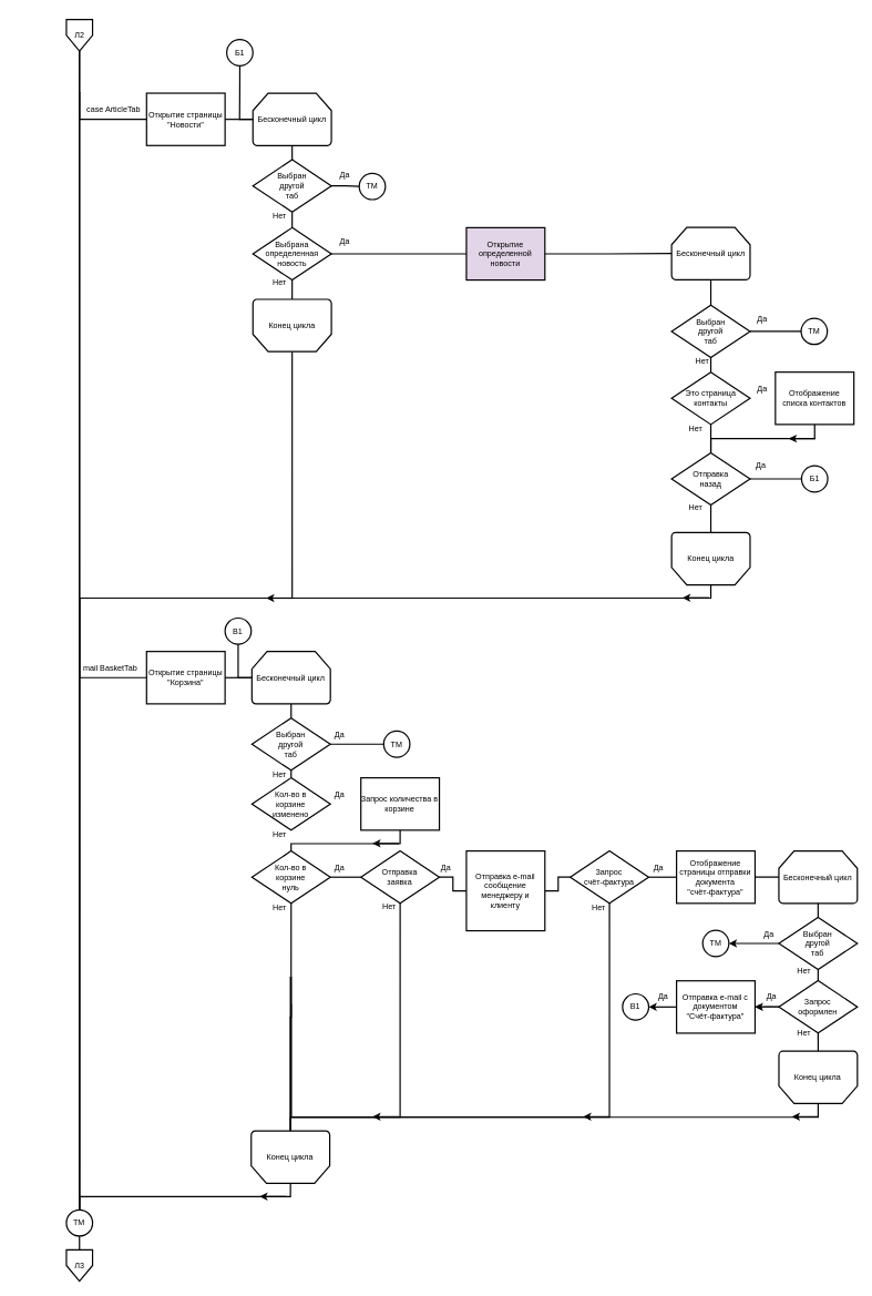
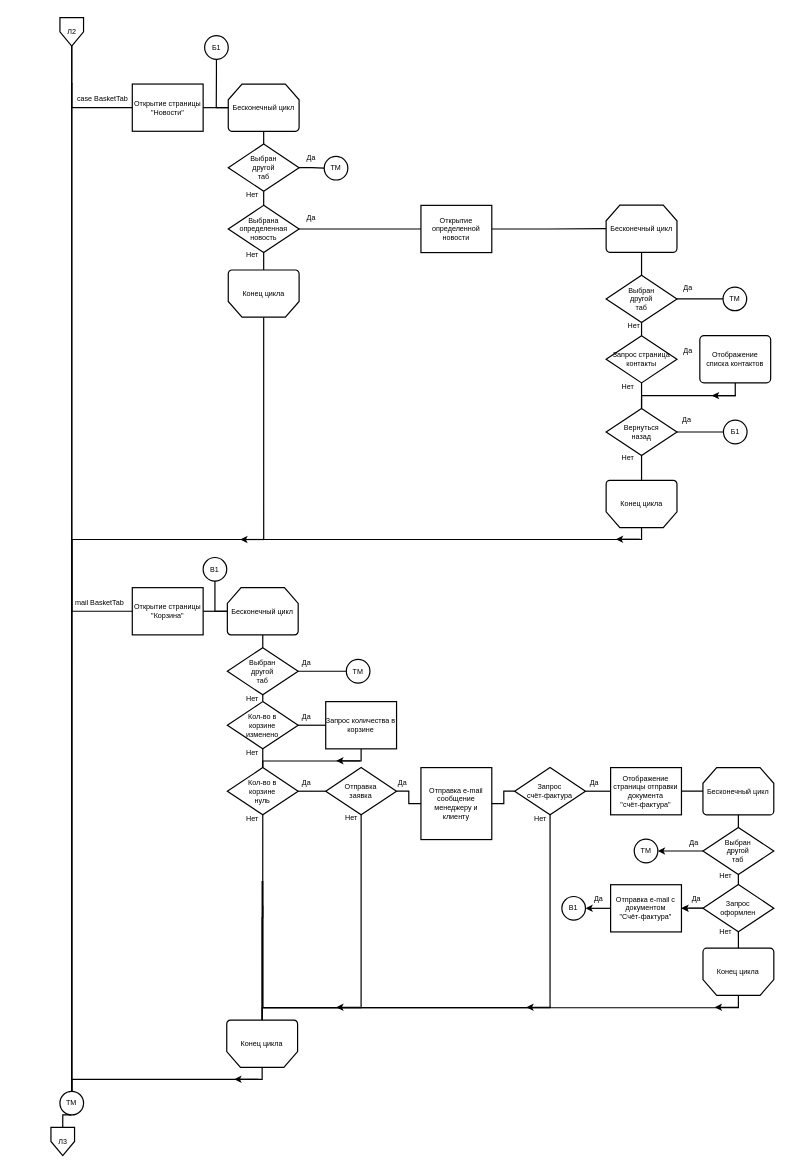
- <mxCell id="67" value="case ArticleTab" style="text;html=1;align=center;verticalAlign=middle;resizable=0;points=[];autosize=1;strokeColor=none;fillColor=none;" parent="1" vertex="1"><mxGeometry x="120" y="149" width="100" height="30" as="geometry" /></mxCell>
+ <mxCell id="67" value="case BasketTab" style="text;html=1;align=center;verticalAlign=middle;resizable=0;points=[];autosize=1;strokeColor=none;fillColor=none;" parent="1" vertex="1"><mxGeometry x="120" y="149" width="100" height="30" as="geometry" /></mxCell>
- <mxCell id="7" value="Открытие определенной новости" style="rounded=0;whiteSpace=wrap;html=1;absoluteArcSize=1;arcSize=14;strokeWidth=2;fillColor=#e1d5e7;" parent="1" vertex="1"><mxGeometry x="701.26" y="341.89" width="118.11" height="78.74" as="geometry" /></mxCell>
+ <mxCell id="7" value="Открытие определенной новости" style="rounded=0;whiteSpace=wrap;html=1;absoluteArcSize=1;arcSize=14;strokeWidth=2;" parent="1" vertex="1"><mxGeometry x="701.26" y="341.89" width="118.11" height="78.74" as="geometry" /></mxCell>
- <mxCell id="16" value="Это страница контакты" style="strokeWidth=2;html=1;shape=mxgraph.flowchart.decision;whiteSpace=wrap;" parent="1" vertex="1"><mxGeometry x="1010" y="559.11" width="118.11" height="78.74" as="geometry" /></mxCell>
+ <mxCell id="16" value="Запрос страница контакты" style="strokeWidth=2;html=1;shape=mxgraph.flowchart.decision;whiteSpace=wrap;" parent="1" vertex="1"><mxGeometry x="1010" y="559.11" width="118.11" height="78.74" as="geometry" /></mxCell>
- <mxCell id="18" value="Отображение списка контактов" style="rounded=0;whiteSpace=wrap;html=1;absoluteArcSize=1;arcSize=14;strokeWidth=2;" parent="1" vertex="1"><mxGeometry x="1166.22" y="559.11" width="118.11" height="78.74" as="geometry" /></mxCell>
+ <mxCell id="18" value="Отображение списка контактов" style="whiteSpace=wrap;html=1;absoluteArcSize=1;arcSize=14;strokeWidth=2;rounded=1;" parent="1" vertex="1"><mxGeometry x="1166.22" y="559.11" width="118.11" height="78.74" as="geometry" /></mxCell>
- <mxCell id="54" value="Отправка &lt;br&gt;назад" style="strokeWidth=2;html=1;shape=mxgraph.flowchart.decision;whiteSpace=wrap;" parent="1" vertex="1"><mxGeometry x="1010" y="680.37" width="118.11" height="78.74" as="geometry" /></mxCell>
+ <mxCell id="54" value="Вернуться &lt;br&gt;назад" style="strokeWidth=2;html=1;shape=mxgraph.flowchart.decision;whiteSpace=wrap;" parent="1" vertex="1"><mxGeometry x="1010" y="680.37" width="118.11" height="78.74" as="geometry" /></mxCell>
+ <mxCell id="79" style="edgeStyle=orthogonalEdgeStyle;rounded=0;orthogonalLoop=1;jettySize=auto;html=1;exitX=1;exitY=0.5;exitDx=0;exitDy=0;exitPerimeter=0;entryX=0;entryY=0.5;entryDx=0;entryDy=0;strokeWidth=2;endArrow=none;endFill=0;" parent="1" source="80" target="82" edge="1"><mxGeometry relative="1" as="geometry" /></mxCell>
+ <mxCell id="78" style="edgeStyle=orthogonalEdgeStyle;rounded=0;orthogonalLoop=1;jettySize=auto;html=1;exitX=0.5;exitY=1;exitDx=0;exitDy=0;exitPerimeter=0;entryX=0.5;entryY=0;entryDx=0;entryDy=0;entryPerimeter=0;strokeWidth=2;endArrow=none;endFill=0;" parent="1" source="80" target="23" edge="1"><mxGeometry relative="1" as="geometry" /></mxCell>
- <mxCell id="37" value="Л3" style="verticalLabelPosition=middle;verticalAlign=middle;html=1;shape=offPageConnector;rounded=0;size=0.5;strokeWidth=2;labelPosition=center;align=center;" parent="1" vertex="1"><mxGeometry x="99.37" y="1879" width="39.37" height="47.244" as="geometry" /></mxCell>
+ <mxCell id="37" value="Л3" style="verticalLabelPosition=middle;verticalAlign=middle;html=1;shape=offPageConnector;rounded=0;size=0.5;strokeWidth=2;labelPosition=center;align=center;" parent="1" vertex="1"><mxGeometry x="84.37" y="1879" width="39.37" height="47.244" as="geometry" /></mxCell>
